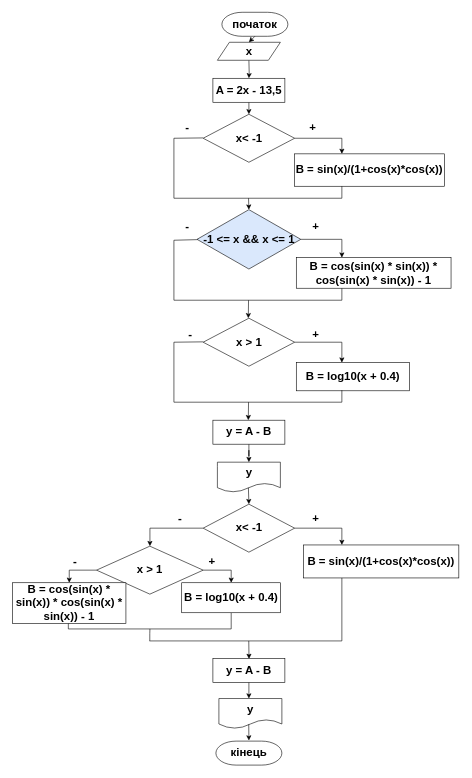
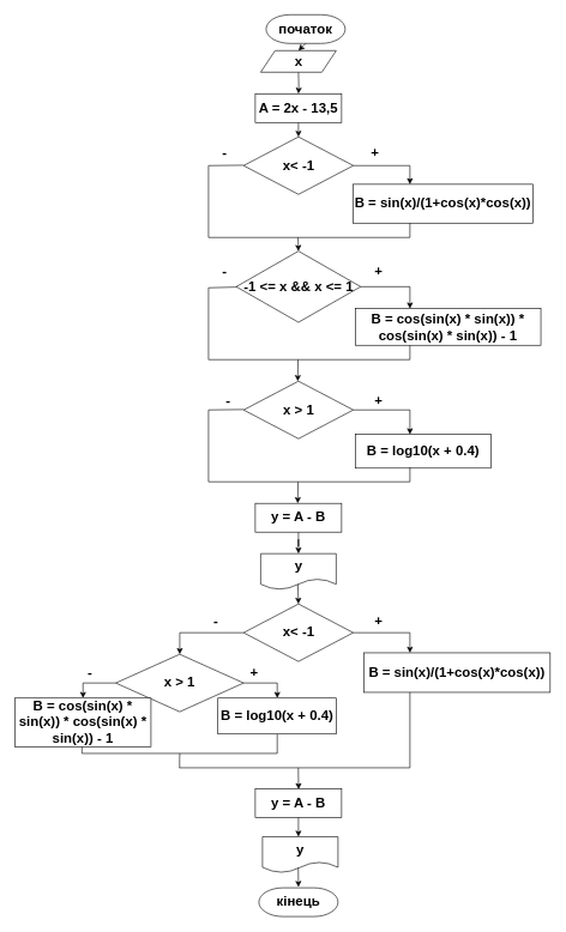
- <mxCell id="15" value="-1 &amp;lt;= x &amp;amp;&amp;amp; x &amp;lt;= 1" style="rhombus;whiteSpace=wrap;html=1;fontStyle=1;fontSize=19;fillColor=#dae8fc;" parent="1" vertex="1"><mxGeometry x="327.5" y="349" width="173" height="99" as="geometry" /></mxCell>
+ <mxCell id="15" value="-1 &amp;lt;= x &amp;amp;&amp;amp; x &amp;lt;= 1" style="rhombus;whiteSpace=wrap;html=1;fontStyle=1;fontSize=19;" parent="1" vertex="1"><mxGeometry x="327.5" y="349" width="173" height="99" as="geometry" /></mxCell>
